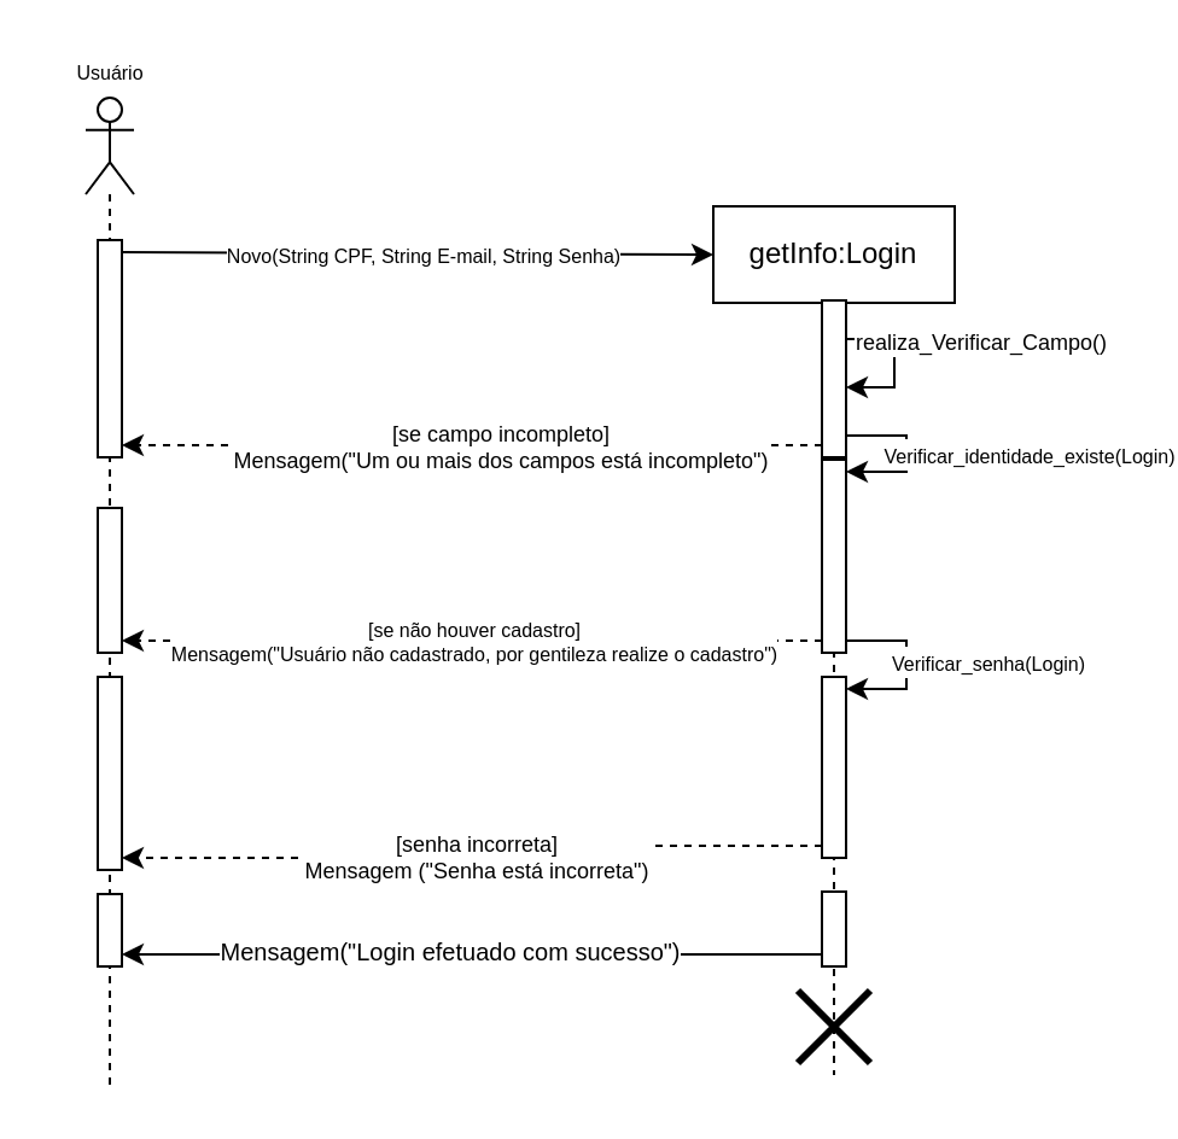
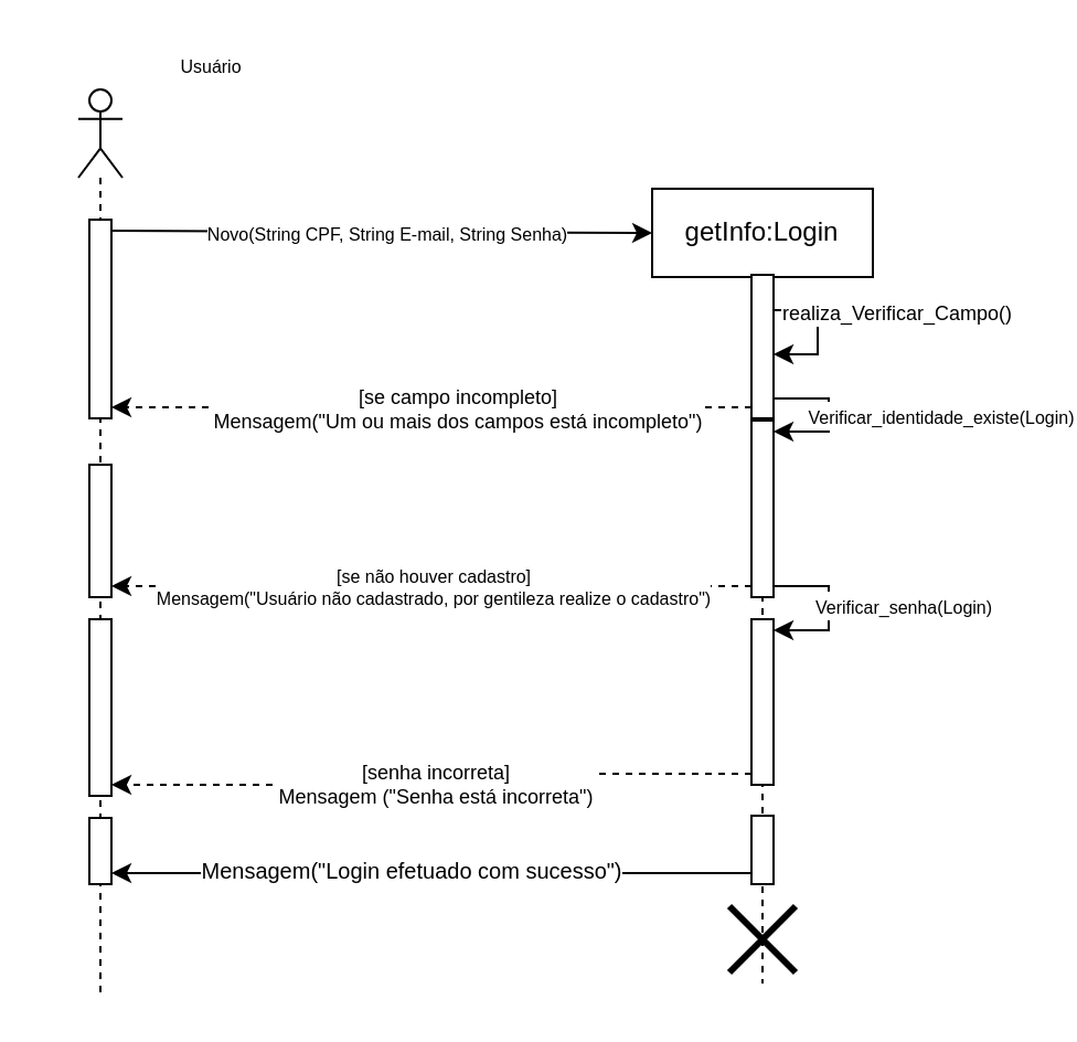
- <mxCell id="7" value="Usuário" style="text;html=1;align=center;verticalAlign=middle;resizable=0;points=[];autosize=1;strokeColor=none;fillColor=none;fontSize=8;" parent="1" vertex="1"><mxGeometry x="20" y="20" width="50" height="20" as="geometry" /></mxCell>
+ <mxCell id="7" value="Usuário" style="text;html=1;align=center;verticalAlign=middle;resizable=0;points=[];autosize=1;strokeColor=none;fillColor=none;fontSize=8;" parent="1" vertex="1"><mxGeometry x="70" y="20" width="50" height="20" as="geometry" /></mxCell>
